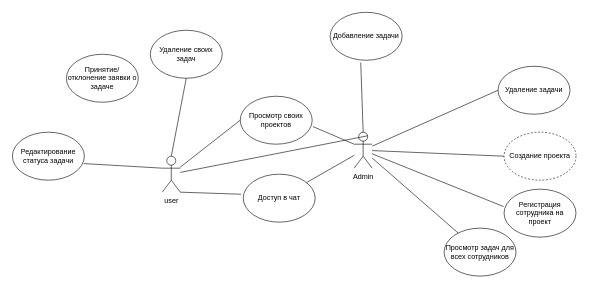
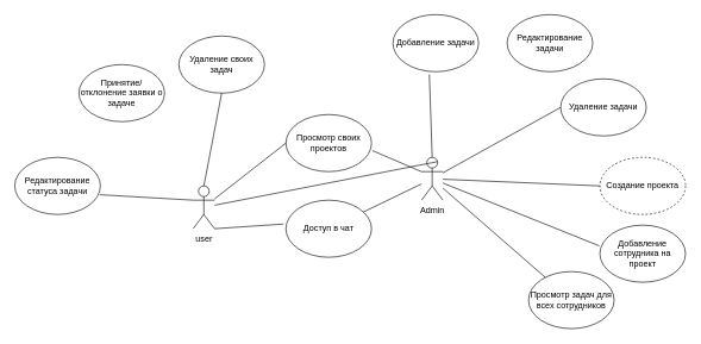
+ <mxCell id="7" value="Редактирование задачи" style="ellipse;whiteSpace=wrap;html=1;" vertex="1" parent="1"><mxGeometry x="710" y="20" width="120" height="80" as="geometry" /></mxCell>
- <mxCell id="8" value="Удаление задачи" style="ellipse;whiteSpace=wrap;html=1;" vertex="1" parent="1"><mxGeometry x="830" y="110" width="120" height="80" as="geometry" /></mxCell>
+ <mxCell id="8" value="Удаление задачи" style="ellipse;whiteSpace=wrap;html=1;" vertex="1" parent="1"><mxGeometry x="785" y="110" width="120" height="80" as="geometry" /></mxCell>
- <mxCell id="19" value="Доступ в чат" style="ellipse;whiteSpace=wrap;html=1;" vertex="1" parent="1"><mxGeometry x="405" y="290" width="120" height="80" as="geometry" /></mxCell>
+ <mxCell id="19" value="Доступ в чат" style="ellipse;whiteSpace=wrap;html=1;" vertex="1" parent="1"><mxGeometry x="400" y="280" width="120" height="80" as="geometry" /></mxCell>
- <mxCell id="5" value="Регистрация сотрудника на проект" style="ellipse;whiteSpace=wrap;html=1;" vertex="1" parent="1"><mxGeometry x="840" y="315" width="120" height="80" as="geometry" /></mxCell>
+ <mxCell id="5" value="Добавление сотрудника на проект" style="ellipse;whiteSpace=wrap;html=1;" vertex="1" parent="1"><mxGeometry x="840" y="315" width="120" height="80" as="geometry" /></mxCell>
